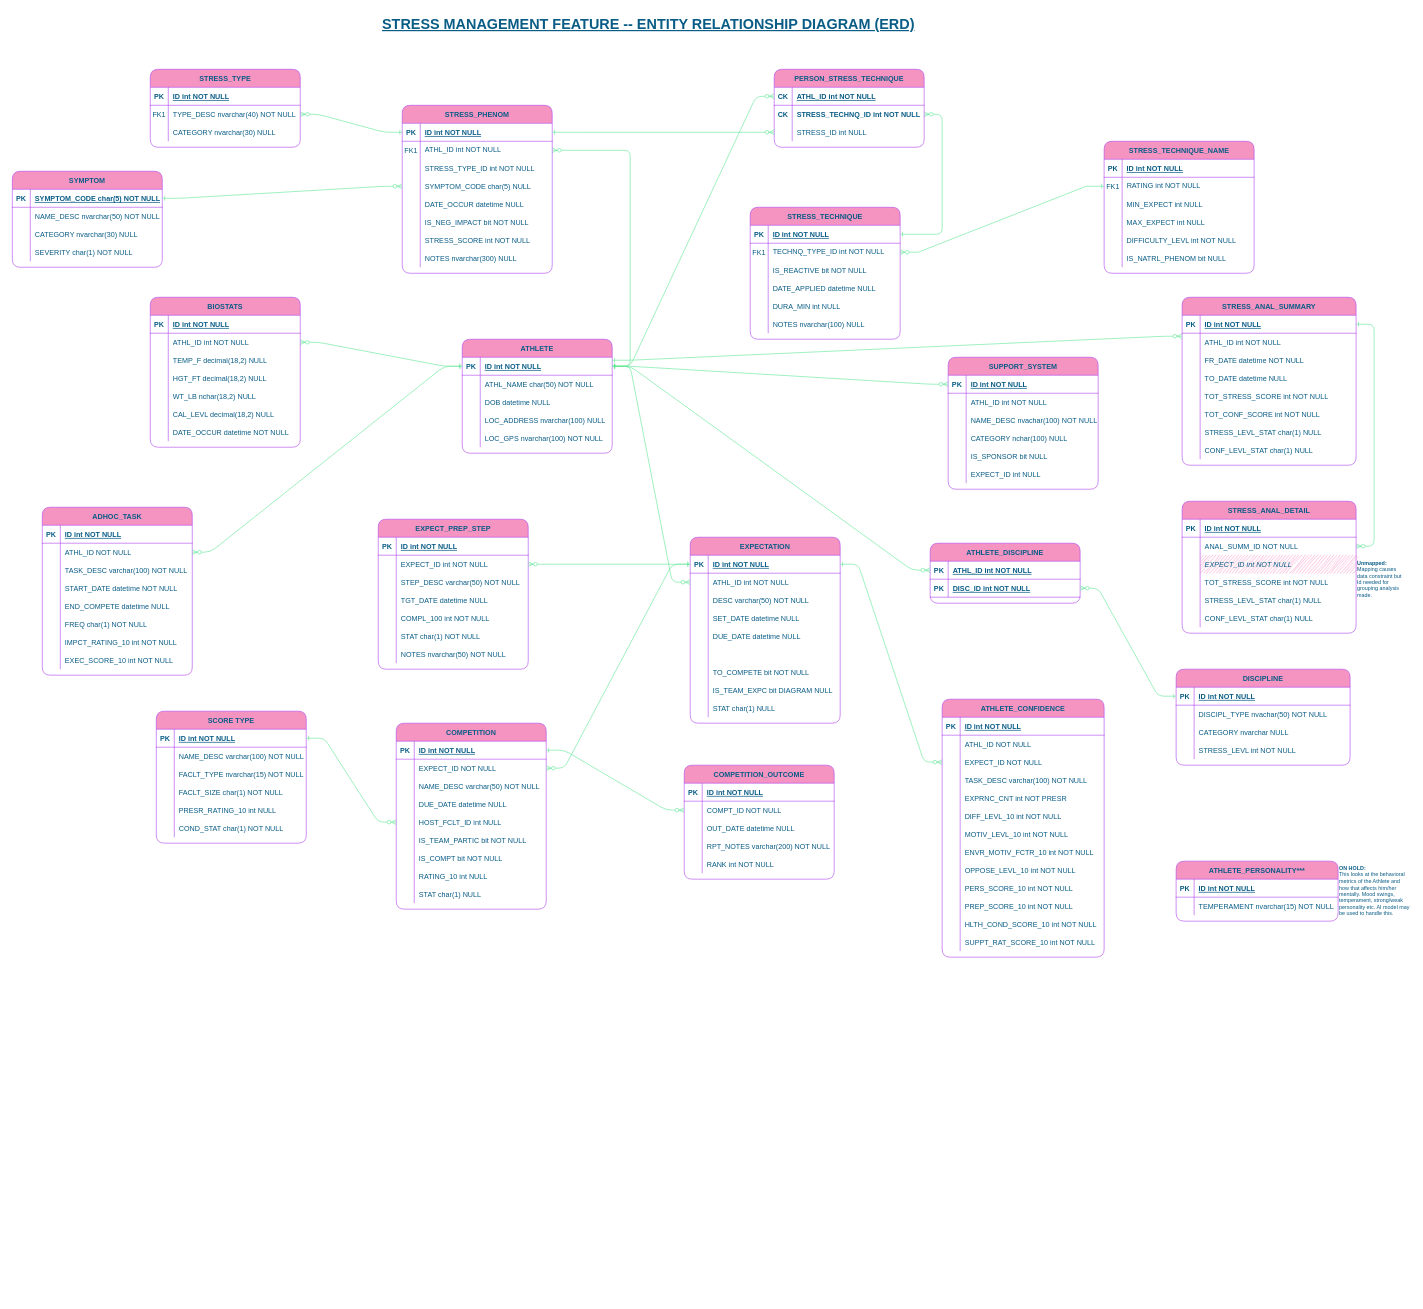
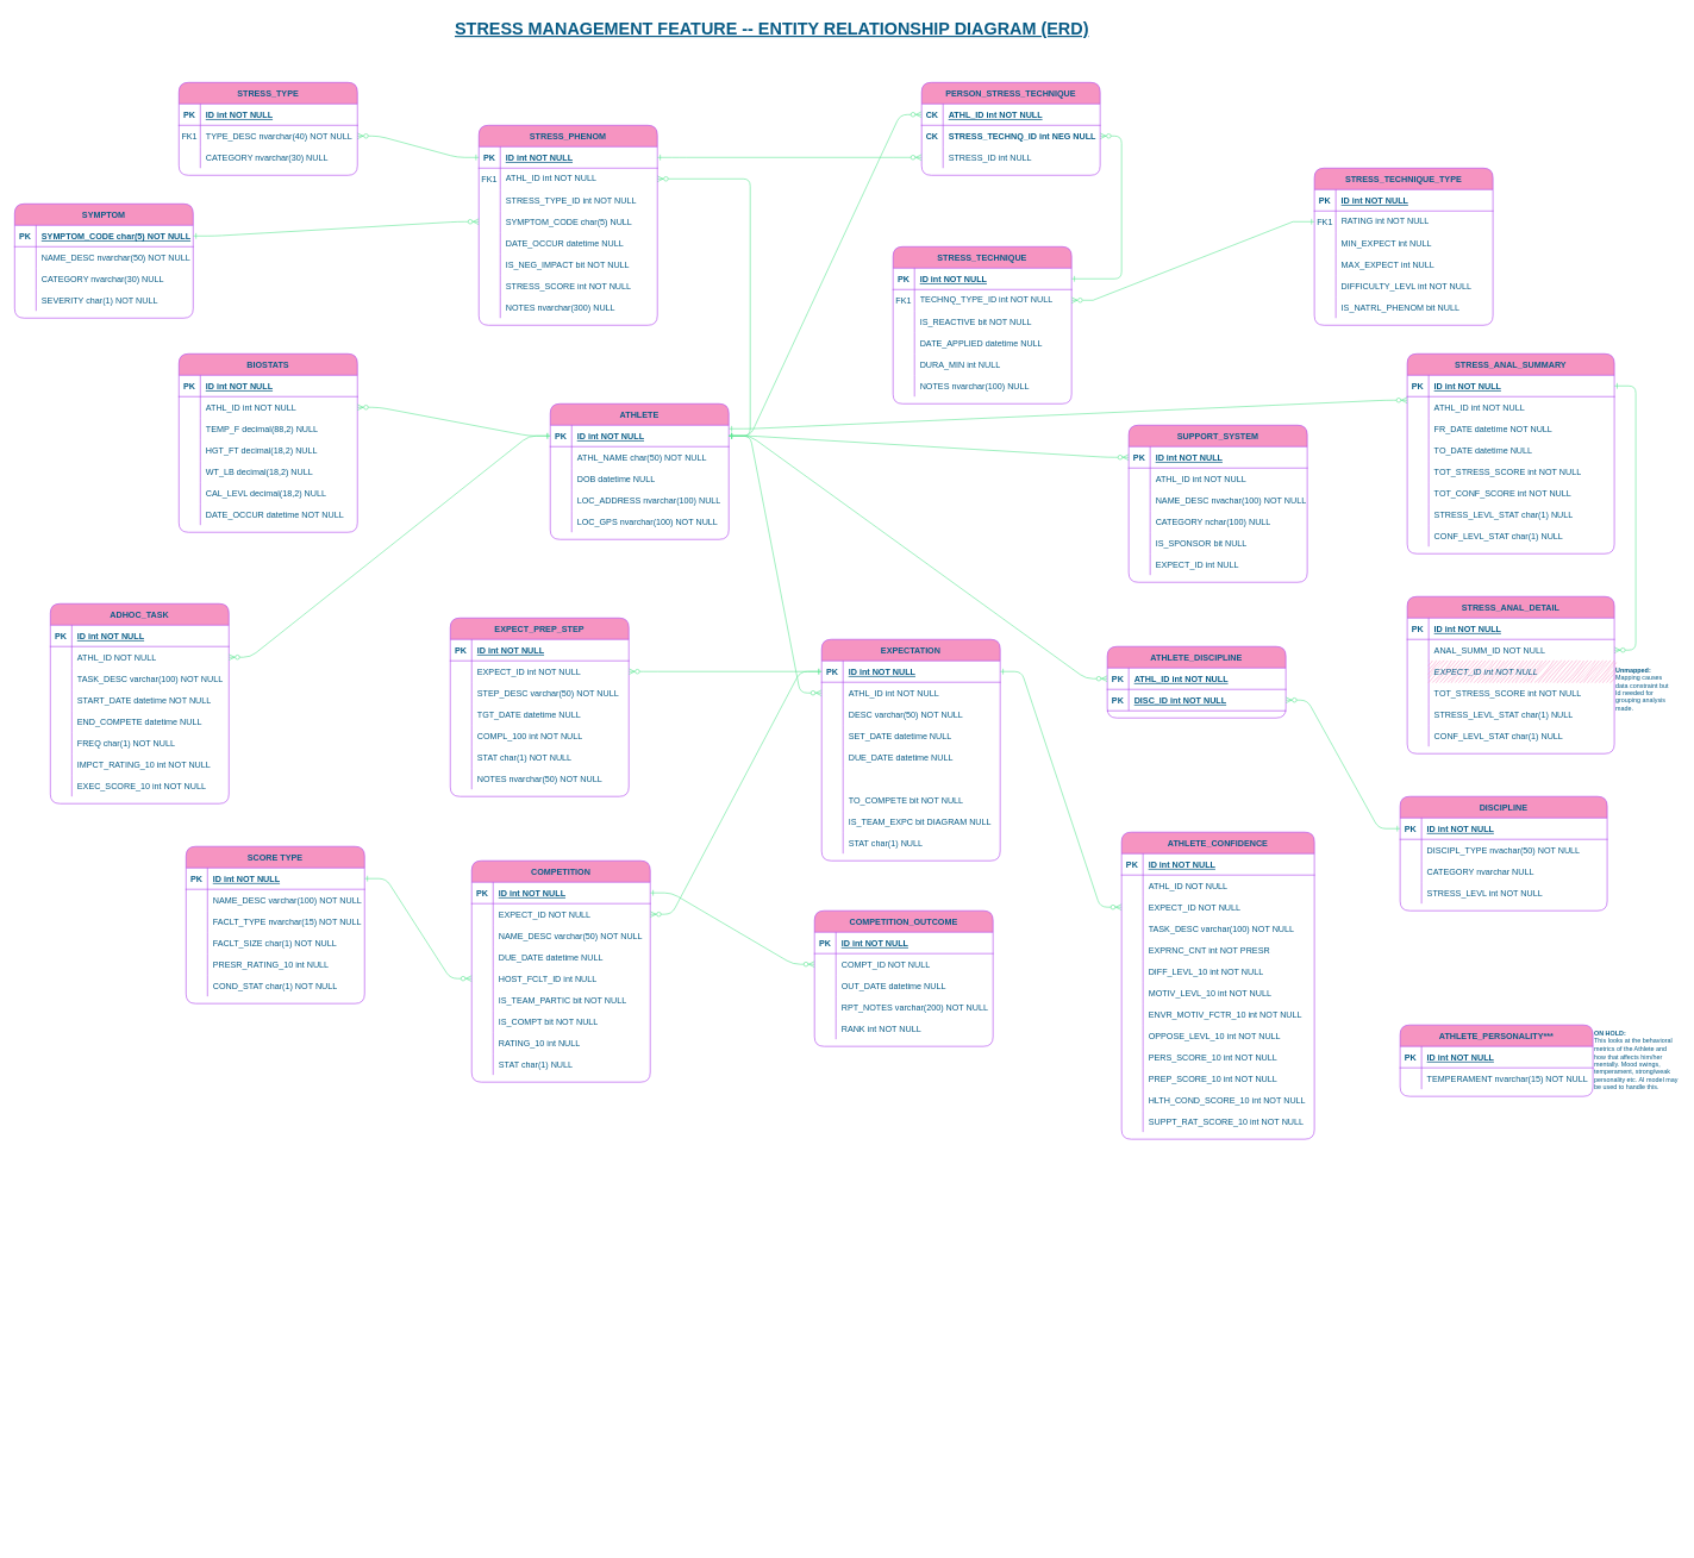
- <mxCell id="95" value="STRESS_TECHNQ_ID int NOT NULL" style="shape=partialRectangle;overflow=hidden;connectable=0;fillColor=none;top=0;left=0;bottom=0;right=0;align=left;spacingLeft=6;fontStyle=1;labelBackgroundColor=none;strokeColor=#AF45ED;fontColor=#095C86;" vertex="1" parent="93"><mxGeometry x="30" width="220" height="30" as="geometry"><mxRectangle width="220" height="30" as="alternateBounds" /></mxGeometry></mxCell>
+ <mxCell id="95" value="STRESS_TECHNQ_ID int NEG NULL" style="shape=partialRectangle;overflow=hidden;connectable=0;fillColor=none;top=0;left=0;bottom=0;right=0;align=left;spacingLeft=6;fontStyle=1;labelBackgroundColor=none;strokeColor=#AF45ED;fontColor=#095C86;" vertex="1" parent="93"><mxGeometry x="30" width="220" height="30" as="geometry"><mxRectangle width="220" height="30" as="alternateBounds" /></mxGeometry></mxCell>
- <mxCell id="127" value="STRESS_TECHNIQUE_NAME" style="shape=table;startSize=30;container=1;collapsible=1;childLayout=tableLayout;fixedRows=1;rowLines=0;fontStyle=1;align=center;resizeLast=1;labelBackgroundColor=none;fillColor=#F694C1;strokeColor=#AF45ED;fontColor=#095C86;rounded=1;" vertex="1" parent="1"><mxGeometry x="1840" y="235" width="250" height="220" as="geometry" /></mxCell>
+ <mxCell id="127" value="STRESS_TECHNIQUE_TYPE" style="shape=table;startSize=30;container=1;collapsible=1;childLayout=tableLayout;fixedRows=1;rowLines=0;fontStyle=1;align=center;resizeLast=1;labelBackgroundColor=none;fillColor=#F694C1;strokeColor=#AF45ED;fontColor=#095C86;rounded=1;" vertex="1" parent="1"><mxGeometry x="1840" y="235" width="250" height="220" as="geometry" /></mxCell>
- <mxCell id="112" value="TEMP_F decimal(18,2) NULL" style="shape=partialRectangle;overflow=hidden;connectable=0;fillColor=none;top=0;left=0;bottom=0;right=0;align=left;spacingLeft=6;labelBackgroundColor=none;strokeColor=#AF45ED;fontColor=#095C86;" vertex="1" parent="110"><mxGeometry x="30" width="220" height="30" as="geometry"><mxRectangle width="220" height="30" as="alternateBounds" /></mxGeometry></mxCell>
+ <mxCell id="112" value="TEMP_F decimal(88,2) NULL" style="shape=partialRectangle;overflow=hidden;connectable=0;fillColor=none;top=0;left=0;bottom=0;right=0;align=left;spacingLeft=6;labelBackgroundColor=none;strokeColor=#AF45ED;fontColor=#095C86;" vertex="1" parent="110"><mxGeometry x="30" width="220" height="30" as="geometry"><mxRectangle width="220" height="30" as="alternateBounds" /></mxGeometry></mxCell>
- <mxCell id="118" value="WT_LB nchar(18,2) NULL" style="shape=partialRectangle;overflow=hidden;connectable=0;fillColor=none;top=0;left=0;bottom=0;right=0;align=left;spacingLeft=6;labelBackgroundColor=none;strokeColor=#AF45ED;fontColor=#095C86;" vertex="1" parent="116"><mxGeometry x="30" width="220" height="30" as="geometry"><mxRectangle width="220" height="30" as="alternateBounds" /></mxGeometry></mxCell>
+ <mxCell id="118" value="WT_LB decimal(18,2) NULL" style="shape=partialRectangle;overflow=hidden;connectable=0;fillColor=none;top=0;left=0;bottom=0;right=0;align=left;spacingLeft=6;labelBackgroundColor=none;strokeColor=#AF45ED;fontColor=#095C86;" vertex="1" parent="116"><mxGeometry x="30" width="220" height="30" as="geometry"><mxRectangle width="220" height="30" as="alternateBounds" /></mxGeometry></mxCell>
